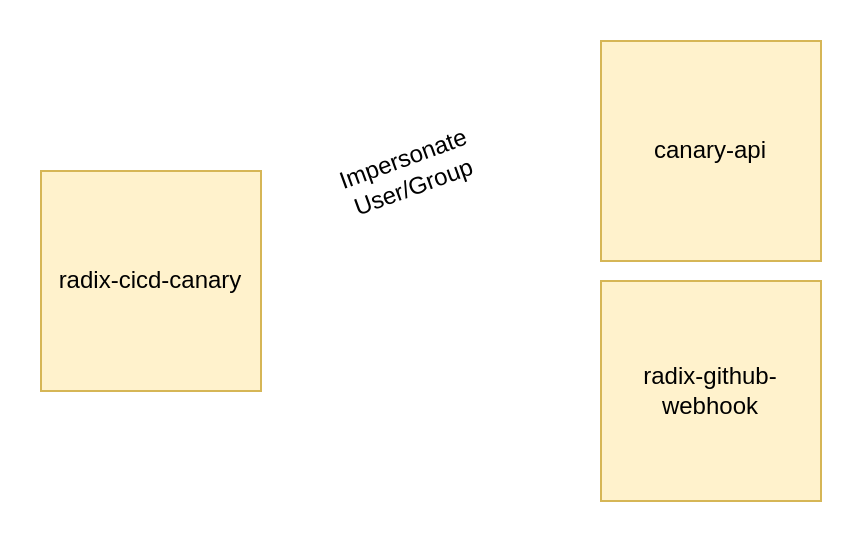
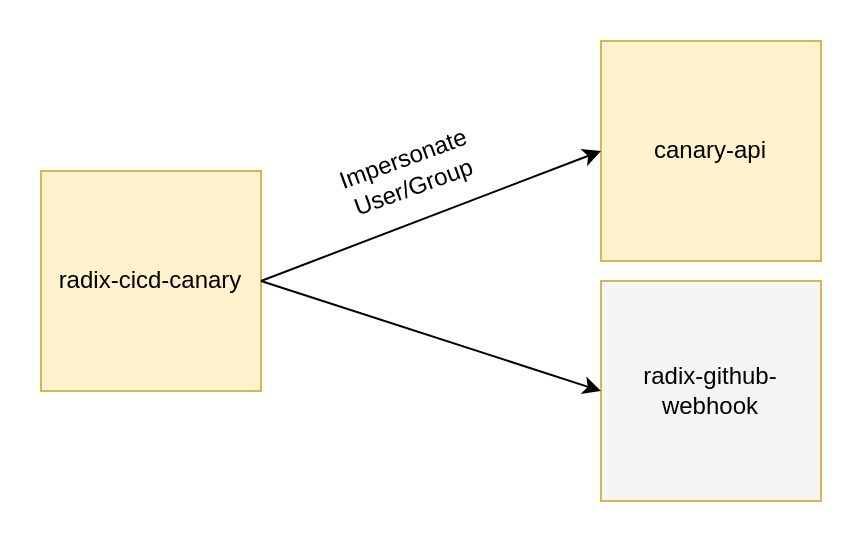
+ <mxCell id="5" value="" style="endArrow=classic;html=1;exitX=1;exitY=0.5;exitDx=0;exitDy=0;entryX=0;entryY=0.5;entryDx=0;entryDy=0;" edge="1" parent="1" source="2" target="3"><mxGeometry width="50" height="50" relative="1" as="geometry"><mxPoint x="140" y="155" as="sourcePoint" /><mxPoint x="190" y="105" as="targetPoint" /></mxGeometry></mxCell>
+ <mxCell id="6" value="" style="endArrow=classic;html=1;exitX=1;exitY=0.5;exitDx=0;exitDy=0;entryX=0;entryY=0.5;entryDx=0;entryDy=0;" edge="1" parent="1" source="2" target="4"><mxGeometry width="50" height="50" relative="1" as="geometry"><mxPoint x="140" y="150" as="sourcePoint" /><mxPoint x="230" y="85" as="targetPoint" /></mxGeometry></mxCell>
- <mxCell id="4" value="radix-github-webhook" style="whiteSpace=wrap;html=1;aspect=fixed;fillColor=#fff2cc;strokeColor=#d6b656;" vertex="1" parent="1"><mxGeometry x="300" y="140" width="110" height="110" as="geometry" /></mxCell>
+ <mxCell id="4" value="radix-github-webhook" style="whiteSpace=wrap;html=1;aspect=fixed;fillColor=#f5f5f5;strokeColor=#d6b656;" vertex="1" parent="1"><mxGeometry x="300" y="140" width="110" height="110" as="geometry" /></mxCell>
